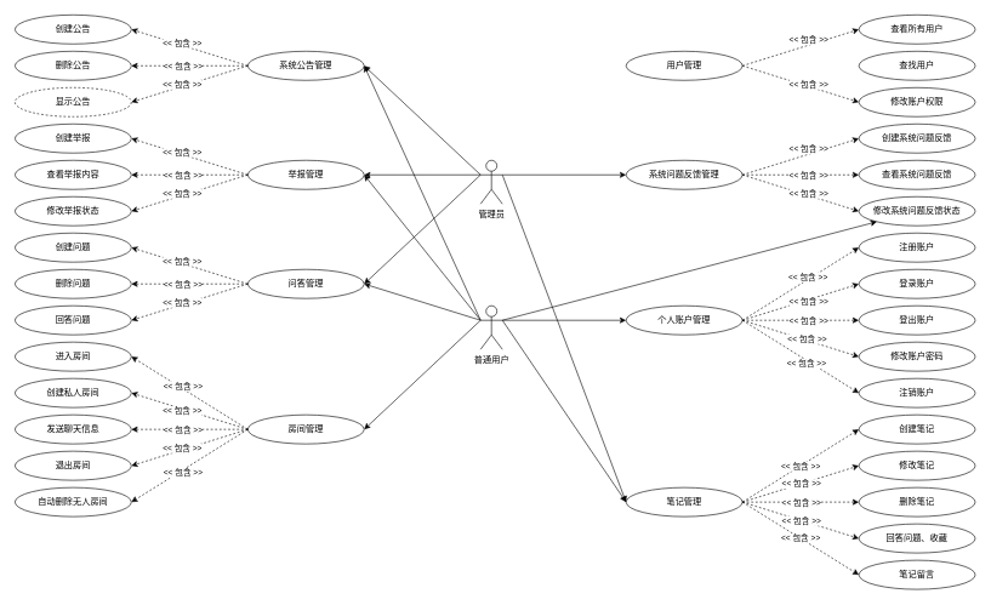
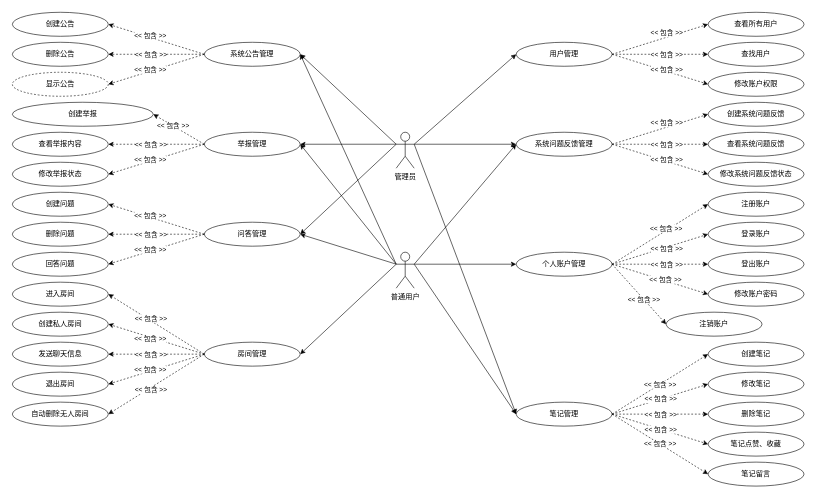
+ <mxCell id="83" value="" style="endArrow=classic;html=1;rounded=0;dashed=1;entryX=0;entryY=0.5;entryDx=0;entryDy=0;exitX=1;exitY=0.5;exitDx=0;exitDy=0;" edge="1" parent="1" source="77" target="81"><mxGeometry relative="1" as="geometry"><mxPoint x="1030" y="180" as="sourcePoint" /><mxPoint x="1110" y="-20" as="targetPoint" /></mxGeometry></mxCell>
+ <mxCell id="84" value="&amp;lt;&amp;lt; 包含 &amp;gt;&amp;gt;" style="edgeLabel;resizable=0;html=1;align=center;verticalAlign=middle;" connectable="0" vertex="1" parent="83"><mxGeometry relative="1" as="geometry"><mxPoint x="10" as="offset" /></mxGeometry></mxCell>
+ <mxCell id="87" value="" style="endArrow=classic;html=1;rounded=0;exitX=1;exitY=0.333;exitDx=0;exitDy=0;exitPerimeter=0;entryX=0;entryY=0.5;entryDx=0;entryDy=0;" edge="1" parent="1" source="3" target="77"><mxGeometry width="50" height="50" relative="1" as="geometry"><mxPoint x="670" y="-110" as="sourcePoint" /><mxPoint x="510" y="90" as="targetPoint" /></mxGeometry></mxCell>
- <mxCell id="67" value="创建举报" style="ellipse;whiteSpace=wrap;html=1;" vertex="1" parent="1"><mxGeometry x="20" y="170" width="160" height="40" as="geometry" /></mxCell>
+ <mxCell id="67" value="创建举报" style="ellipse;whiteSpace=wrap;html=1;" vertex="1" parent="1"><mxGeometry x="20" y="170" width="235" height="40" as="geometry" /></mxCell>
- <mxCell id="109" value="" style="endArrow=classic;html=1;rounded=0;exitX=1;exitY=0.333;exitDx=0;exitDy=0;exitPerimeter=0;" edge="1" parent="1" source="2" target="104"><mxGeometry width="50" height="50" relative="1" as="geometry"><mxPoint x="700" y="450" as="sourcePoint" /><mxPoint x="870" y="410" as="targetPoint" /></mxGeometry></mxCell>
+ <mxCell id="109" value="" style="endArrow=classic;html=1;rounded=0;entryX=0;entryY=0.5;entryDx=0;entryDy=0;exitX=1;exitY=0.333;exitDx=0;exitDy=0;exitPerimeter=0;" edge="1" parent="1" source="2" target="99"><mxGeometry width="50" height="50" relative="1" as="geometry"><mxPoint x="700" y="450" as="sourcePoint" /><mxPoint x="870" y="410" as="targetPoint" /></mxGeometry></mxCell>
- <mxCell id="12" value="注销账户" style="ellipse;whiteSpace=wrap;html=1;" vertex="1" parent="1"><mxGeometry x="1180" y="520" width="160" height="40" as="geometry" /></mxCell>
+ <mxCell id="12" value="注销账户" style="ellipse;whiteSpace=wrap;html=1;" vertex="1" parent="1"><mxGeometry x="1110" y="520" width="160" height="40" as="geometry" /></mxCell>
- <mxCell id="45" value="回答问题、收藏" style="ellipse;whiteSpace=wrap;html=1;" vertex="1" parent="1"><mxGeometry x="1180" y="720" width="160" height="40" as="geometry" /></mxCell>
+ <mxCell id="45" value="笔记点赞、收藏" style="ellipse;whiteSpace=wrap;html=1;" vertex="1" parent="1"><mxGeometry x="1180" y="720" width="160" height="40" as="geometry" /></mxCell>
